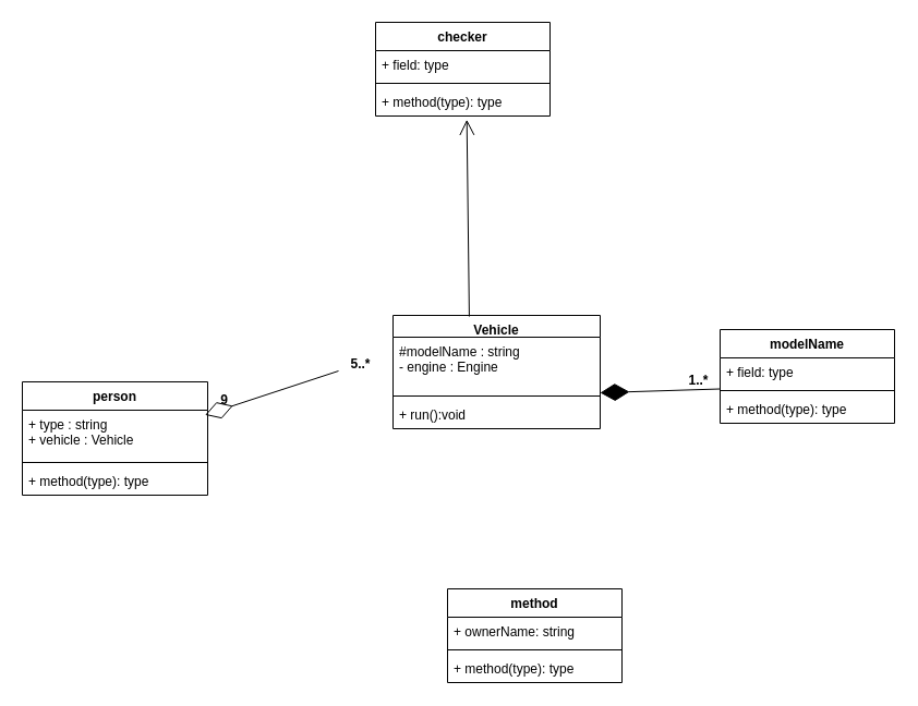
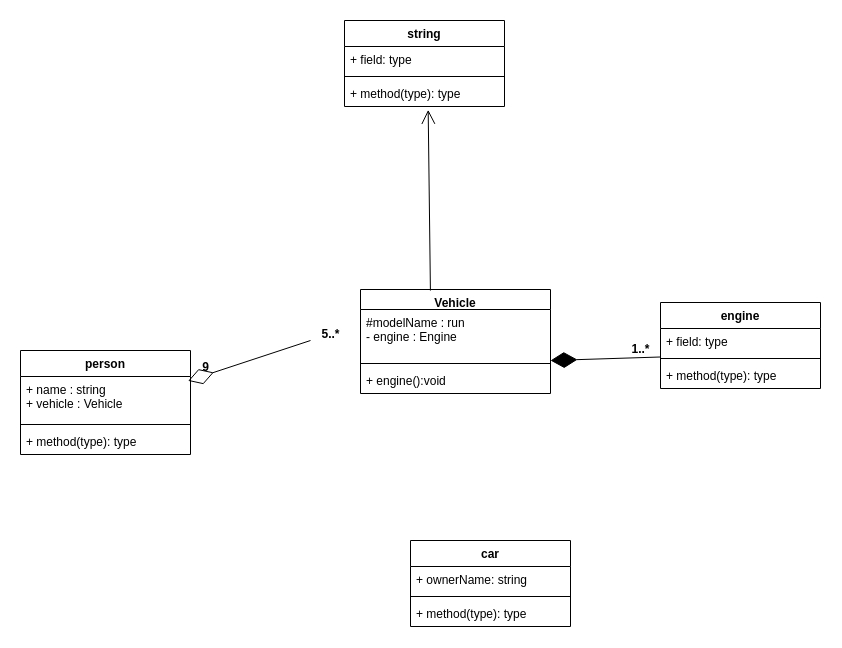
- <mxCell id="19" value="checker" style="swimlane;fontStyle=1;align=center;verticalAlign=top;childLayout=stackLayout;horizontal=1;startSize=26;horizontalStack=0;resizeParent=1;resizeParentMax=0;resizeLast=0;collapsible=1;marginBottom=0;whiteSpace=wrap;html=1;" parent="1" vertex="1"><mxGeometry x="344" y="20" width="160" height="86" as="geometry" /></mxCell>
+ <mxCell id="19" value="string" style="swimlane;fontStyle=1;align=center;verticalAlign=top;childLayout=stackLayout;horizontal=1;startSize=26;horizontalStack=0;resizeParent=1;resizeParentMax=0;resizeLast=0;collapsible=1;marginBottom=0;whiteSpace=wrap;html=1;" parent="1" vertex="1"><mxGeometry x="344" y="20" width="160" height="86" as="geometry" /></mxCell>
- <mxCell id="14" value="modelName" style="swimlane;fontStyle=1;align=center;verticalAlign=top;childLayout=stackLayout;horizontal=1;startSize=26;horizontalStack=0;resizeParent=1;resizeParentMax=0;resizeLast=0;collapsible=1;marginBottom=0;whiteSpace=wrap;html=1;" parent="1" vertex="1"><mxGeometry x="660" y="302" width="160" height="86" as="geometry" /></mxCell>
+ <mxCell id="14" value="engine" style="swimlane;fontStyle=1;align=center;verticalAlign=top;childLayout=stackLayout;horizontal=1;startSize=26;horizontalStack=0;resizeParent=1;resizeParentMax=0;resizeLast=0;collapsible=1;marginBottom=0;whiteSpace=wrap;html=1;" parent="1" vertex="1"><mxGeometry x="660" y="302" width="160" height="86" as="geometry" /></mxCell>
- <mxCell id="3" value="#modelName : string&lt;br&gt;- engine : Engine" style="text;strokeColor=none;fillColor=none;align=left;verticalAlign=top;spacingLeft=4;spacingRight=4;overflow=hidden;rotatable=0;points=[[0,0.5],[1,0.5]];portConstraint=eastwest;whiteSpace=wrap;html=1;perimeterSpacing=10;" parent="2" vertex="1"><mxGeometry y="20" width="190" height="50" as="geometry" /></mxCell>
+ <mxCell id="3" value="#modelName : run&lt;br&gt;- engine : Engine" style="text;strokeColor=none;fillColor=none;align=left;verticalAlign=top;spacingLeft=4;spacingRight=4;overflow=hidden;rotatable=0;points=[[0,0.5],[1,0.5]];portConstraint=eastwest;whiteSpace=wrap;html=1;perimeterSpacing=10;" parent="2" vertex="1"><mxGeometry y="20" width="190" height="50" as="geometry" /></mxCell>
- <mxCell id="5" value="+ run():void" style="text;strokeColor=none;fillColor=none;align=left;verticalAlign=top;spacingLeft=4;spacingRight=4;overflow=hidden;rotatable=0;points=[[0,0.5],[1,0.5]];portConstraint=eastwest;whiteSpace=wrap;html=1;" parent="2" vertex="1"><mxGeometry y="78" width="190" height="26" as="geometry" /></mxCell>
+ <mxCell id="5" value="+ engine():void" style="text;strokeColor=none;fillColor=none;align=left;verticalAlign=top;spacingLeft=4;spacingRight=4;overflow=hidden;rotatable=0;points=[[0,0.5],[1,0.5]];portConstraint=eastwest;whiteSpace=wrap;html=1;" parent="2" vertex="1"><mxGeometry y="78" width="190" height="26" as="geometry" /></mxCell>
- <mxCell id="11" value="+ type : string&lt;br&gt;+ vehicle : Vehicle" style="text;strokeColor=none;fillColor=none;align=left;verticalAlign=top;spacingLeft=4;spacingRight=4;overflow=hidden;rotatable=0;points=[[0,0.5],[1,0.5]];portConstraint=eastwest;whiteSpace=wrap;html=1;" parent="10" vertex="1"><mxGeometry y="26" width="170" height="44" as="geometry" /></mxCell>
+ <mxCell id="11" value="+ name : string&lt;br&gt;+ vehicle : Vehicle" style="text;strokeColor=none;fillColor=none;align=left;verticalAlign=top;spacingLeft=4;spacingRight=4;overflow=hidden;rotatable=0;points=[[0,0.5],[1,0.5]];portConstraint=eastwest;whiteSpace=wrap;html=1;" parent="10" vertex="1"><mxGeometry y="26" width="170" height="44" as="geometry" /></mxCell>
- <mxCell id="6" value="method" style="swimlane;fontStyle=1;align=center;verticalAlign=top;childLayout=stackLayout;horizontal=1;startSize=26;horizontalStack=0;resizeParent=1;resizeParentMax=0;resizeLast=0;collapsible=1;marginBottom=0;whiteSpace=wrap;html=1;" parent="1" vertex="1"><mxGeometry x="410" y="540" width="160" height="86" as="geometry" /></mxCell>
+ <mxCell id="6" value="car" style="swimlane;fontStyle=1;align=center;verticalAlign=top;childLayout=stackLayout;horizontal=1;startSize=26;horizontalStack=0;resizeParent=1;resizeParentMax=0;resizeLast=0;collapsible=1;marginBottom=0;whiteSpace=wrap;html=1;" parent="1" vertex="1"><mxGeometry x="410" y="540" width="160" height="86" as="geometry" /></mxCell>
